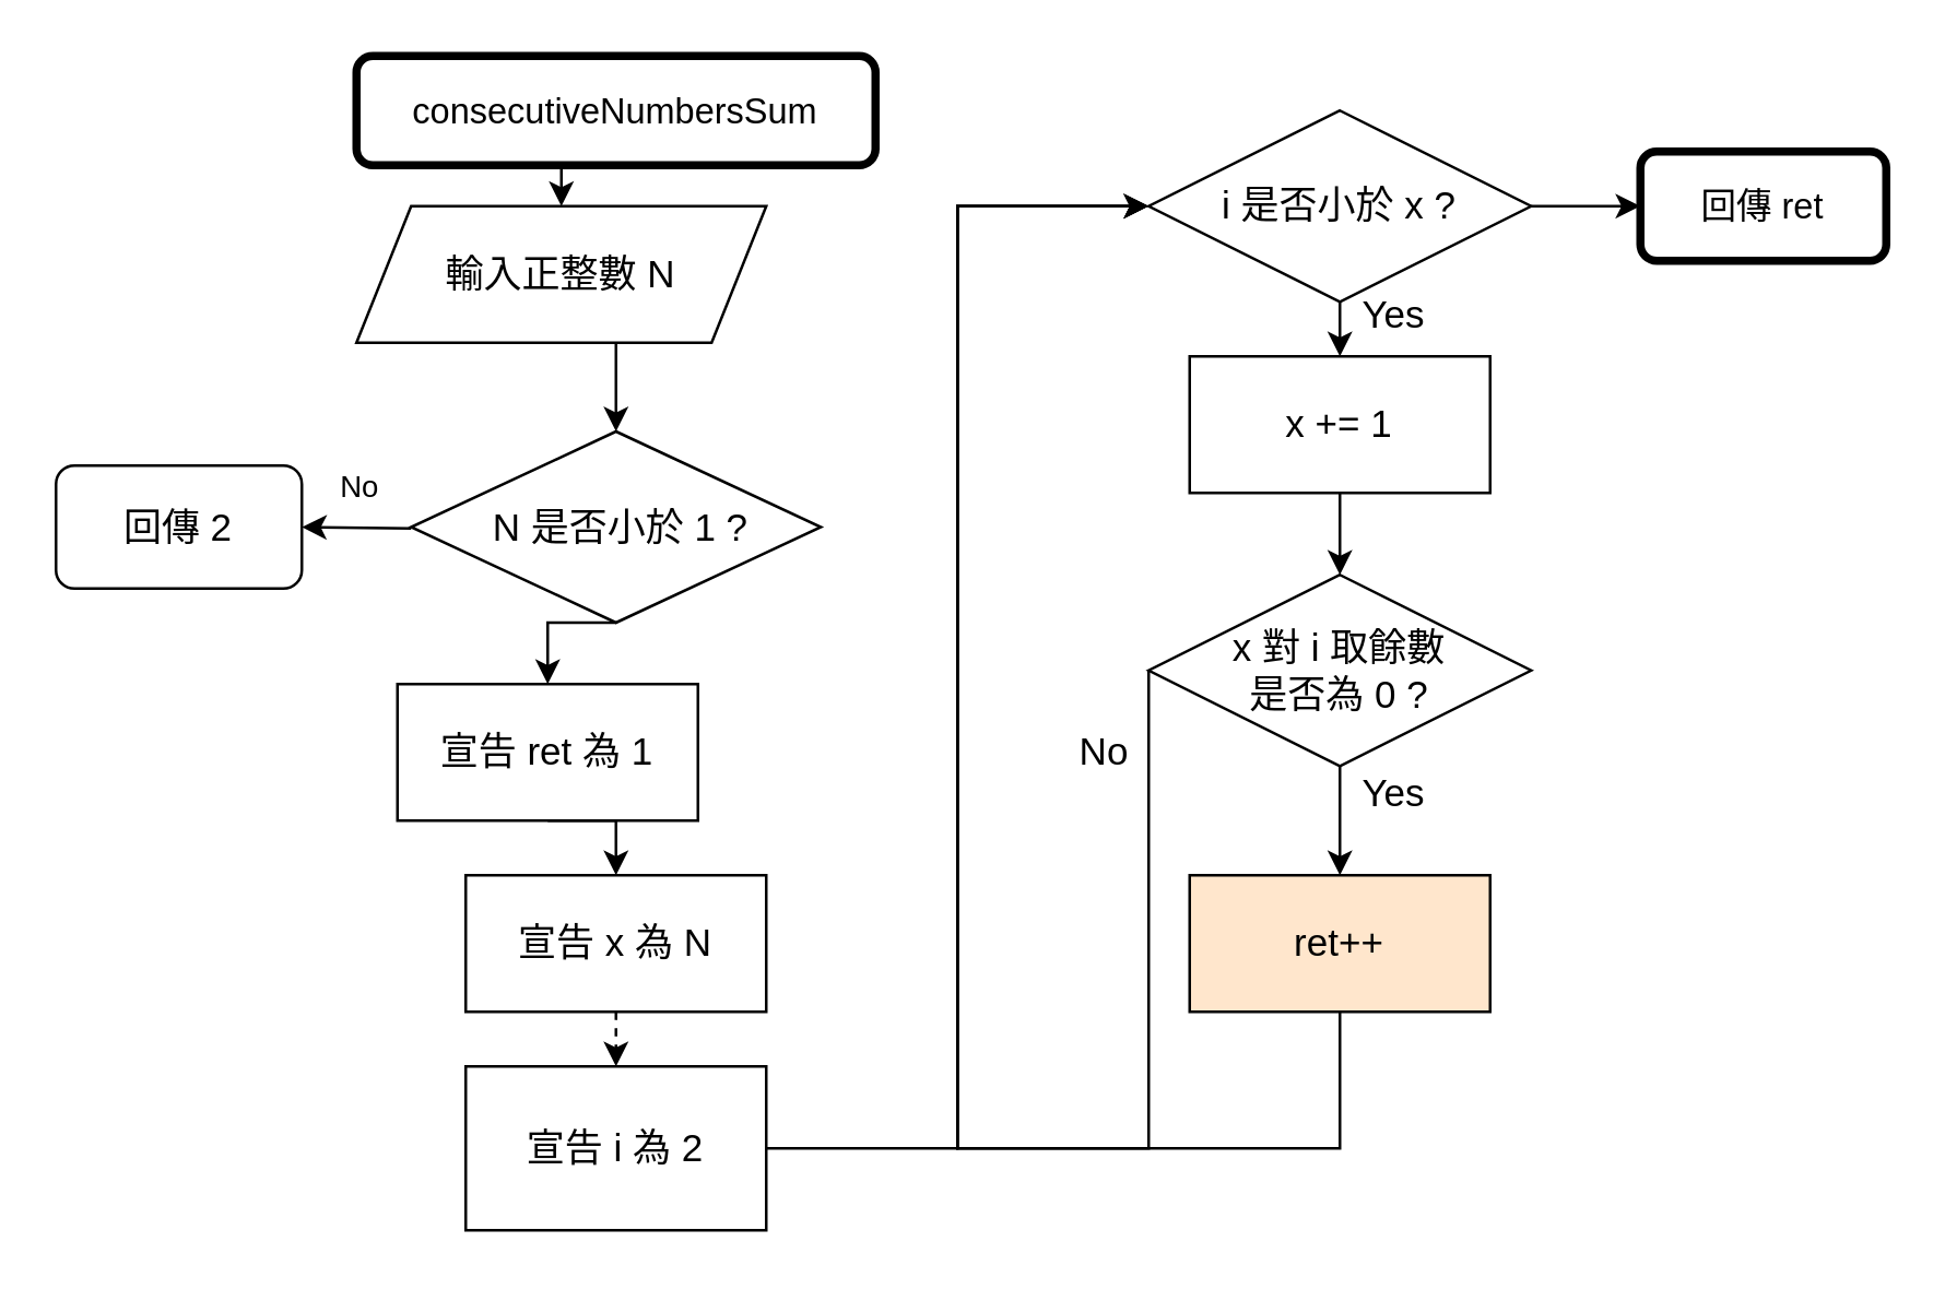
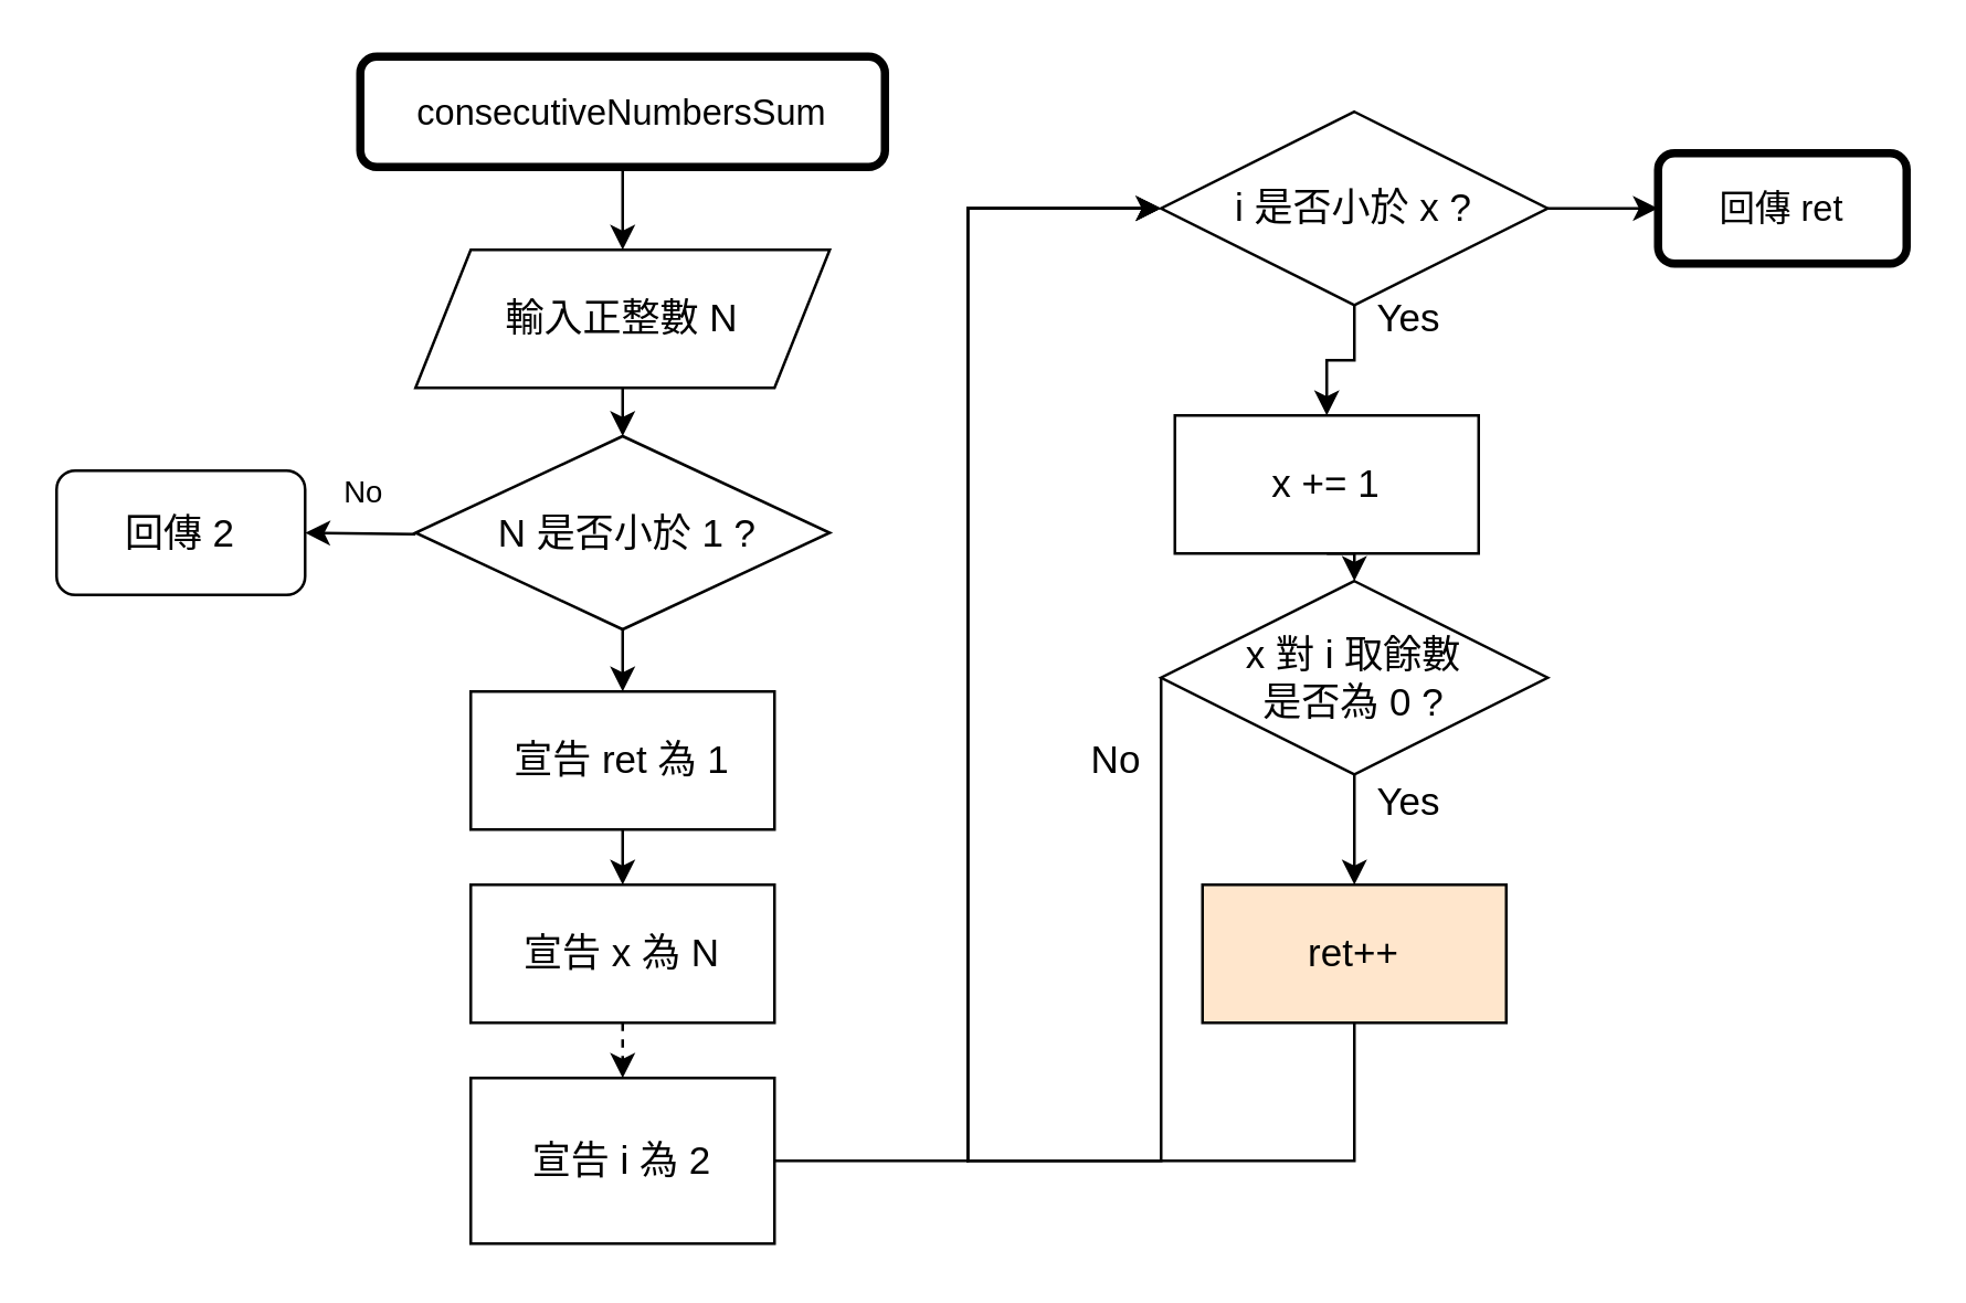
- <mxCell id="5" value="輸入正整數 N" style="shape=parallelogram;perimeter=parallelogramPerimeter;whiteSpace=wrap;html=1;fixedSize=1;strokeWidth=1;fontSize=14;" vertex="1" parent="1"><mxGeometry x="130" y="75" width="150" height="50" as="geometry" /></mxCell>
+ <mxCell id="5" value="輸入正整數 N" style="shape=parallelogram;perimeter=parallelogramPerimeter;whiteSpace=wrap;html=1;fixedSize=1;strokeWidth=1;fontSize=14;" vertex="1" parent="1"><mxGeometry x="150" y="90" width="150" height="50" as="geometry" /></mxCell>
- <mxCell id="21" value="x += 1" style="rounded=0;whiteSpace=wrap;html=1;strokeWidth=1;fontSize=14;" vertex="1" parent="1"><mxGeometry x="435" y="130" width="110" height="50" as="geometry" /></mxCell>
+ <mxCell id="21" value="x += 1" style="rounded=0;whiteSpace=wrap;html=1;strokeWidth=1;fontSize=14;" vertex="1" parent="1"><mxGeometry x="425" y="150" width="110" height="50" as="geometry" /></mxCell>
- <mxCell id="11" value="宣告 ret 為 1" style="rounded=0;whiteSpace=wrap;html=1;strokeWidth=1;fontSize=14;" vertex="1" parent="1"><mxGeometry x="145" y="250" width="110" height="50" as="geometry" /></mxCell>
+ <mxCell id="11" value="宣告 ret 為 1" style="rounded=0;whiteSpace=wrap;html=1;strokeWidth=1;fontSize=14;" vertex="1" parent="1"><mxGeometry x="170" y="250" width="110" height="50" as="geometry" /></mxCell>
